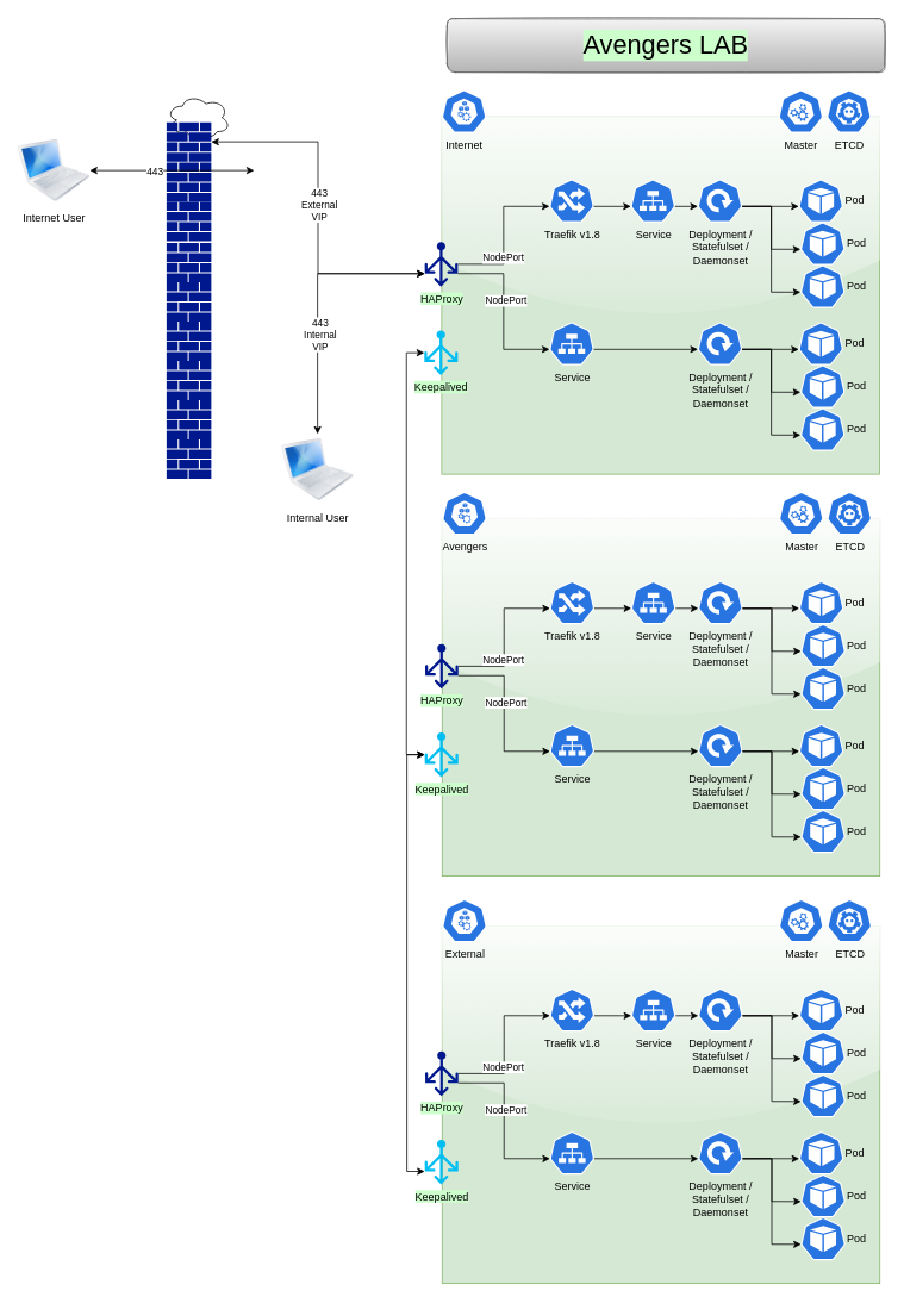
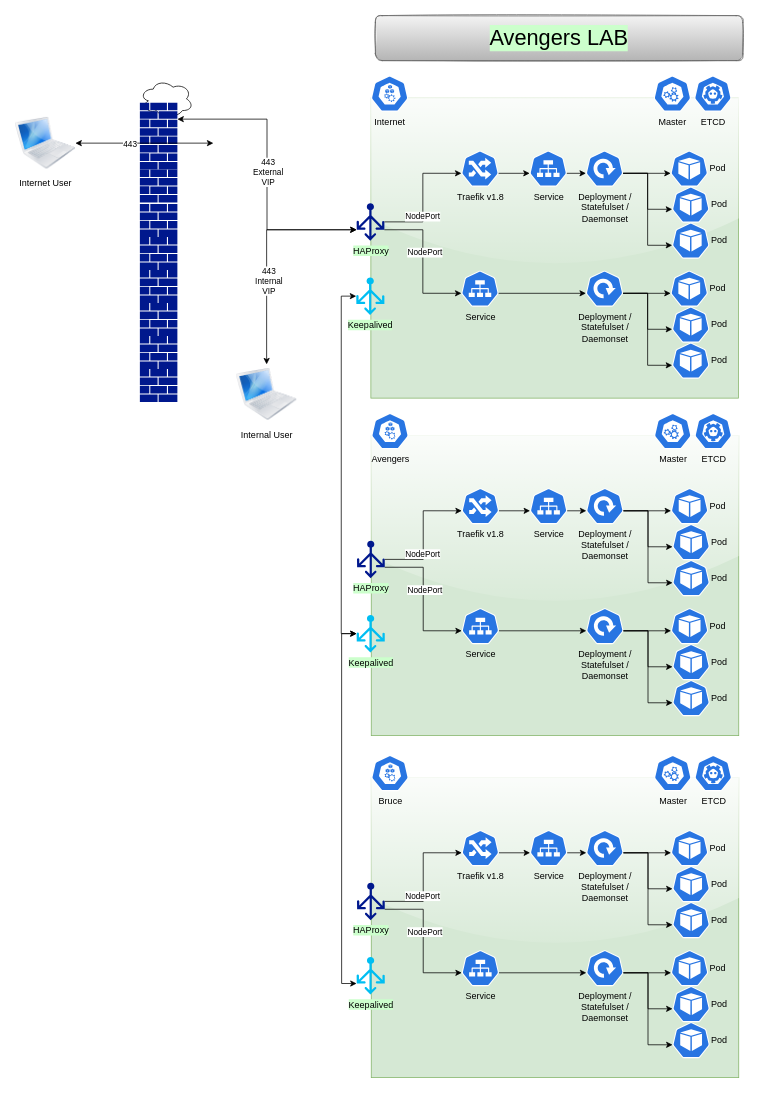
- <mxCell id="79" value="External" style="html=1;dashed=0;whitespace=wrap;fillColor=#2875E2;strokeColor=#ffffff;points=[[0.005,0.63,0],[0.1,0.2,0],[0.9,0.2,0],[0.5,0,0],[0.995,0.63,0],[0.72,0.99,0],[0.5,1,0],[0.28,0.99,0]];shape=mxgraph.kubernetes.icon;prIcon=node;labelPosition=center;verticalLabelPosition=bottom;align=center;verticalAlign=top;" vertex="1" parent="76"><mxGeometry x="19.5" width="50" height="48" as="geometry" /></mxCell>
+ <mxCell id="79" value="Bruce" style="html=1;dashed=0;whitespace=wrap;fillColor=#2875E2;strokeColor=#ffffff;points=[[0.005,0.63,0],[0.1,0.2,0],[0.9,0.2,0],[0.5,0,0],[0.995,0.63,0],[0.72,0.99,0],[0.5,1,0],[0.28,0.99,0]];shape=mxgraph.kubernetes.icon;prIcon=node;labelPosition=center;verticalLabelPosition=bottom;align=center;verticalAlign=top;" vertex="1" parent="76"><mxGeometry x="19.5" width="50" height="48" as="geometry" /></mxCell>
